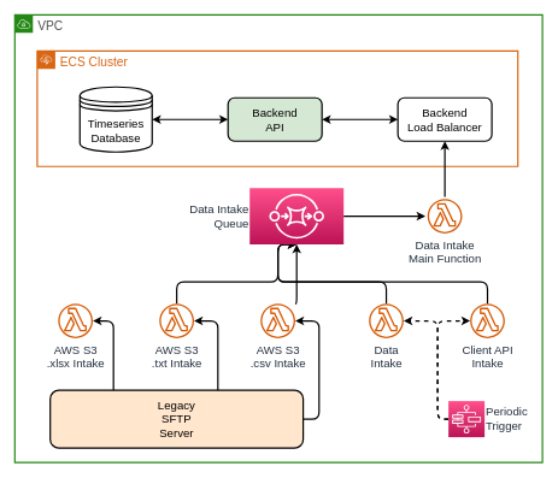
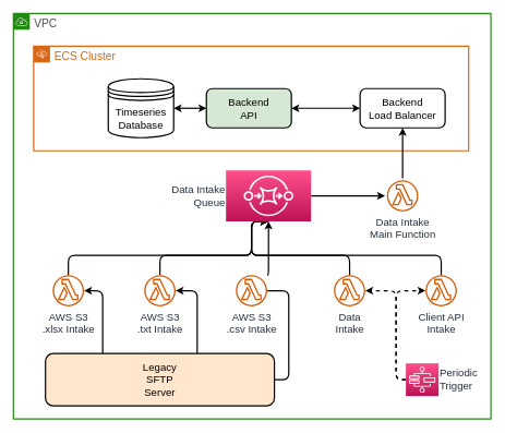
- <mxCell id="7" value="Timeseries&lt;br&gt;Database" style="shape=datastore;whiteSpace=wrap;html=1;fontSize=16;strokeWidth=2;" vertex="1" parent="3"><mxGeometry x="59" y="50" width="100" height="90" as="geometry" /></mxCell>
+ <mxCell id="7" value="Timeseries&lt;br&gt;Database" style="shape=datastore;whiteSpace=wrap;html=1;fontSize=16;strokeWidth=2;" vertex="1" parent="3"><mxGeometry x="114" y="50" width="100" height="90" as="geometry" /></mxCell>
+ <mxCell id="15" style="edgeStyle=orthogonalEdgeStyle;html=1;entryX=0.5;entryY=1;entryDx=0;entryDy=0;entryPerimeter=0;fontSize=16;fontColor=#FF0000;startArrow=none;startFill=0;strokeWidth=2;" edge="1" parent="2" source="16" target="25"><mxGeometry relative="1" as="geometry"><Array as="points"><mxPoint x="84" y="370" /><mxPoint x="364" y="370" /></Array></mxGeometry></mxCell>
- <mxCell id="28" style="edgeStyle=orthogonalEdgeStyle;html=1;exitX=1;exitY=0.5;exitDx=0;exitDy=0;fontSize=16;startArrow=none;startFill=0;strokeWidth=2;" edge="1" parent="2" source="29" target="14"><mxGeometry relative="1" as="geometry"><Array as="points"><mxPoint x="421" y="560" /><mxPoint x="421" y="424" /></Array></mxGeometry></mxCell>
+ <mxCell id="28" style="edgeStyle=orthogonalEdgeStyle;html=1;exitX=1;exitY=0.5;exitDx=0;exitDy=0;fontSize=16;startArrow=none;startFill=0;strokeWidth=2;endArrow=none;" edge="1" parent="2" source="29" target="14"><mxGeometry relative="1" as="geometry"><Array as="points"><mxPoint x="421" y="560" /><mxPoint x="421" y="424" /></Array></mxGeometry></mxCell>
